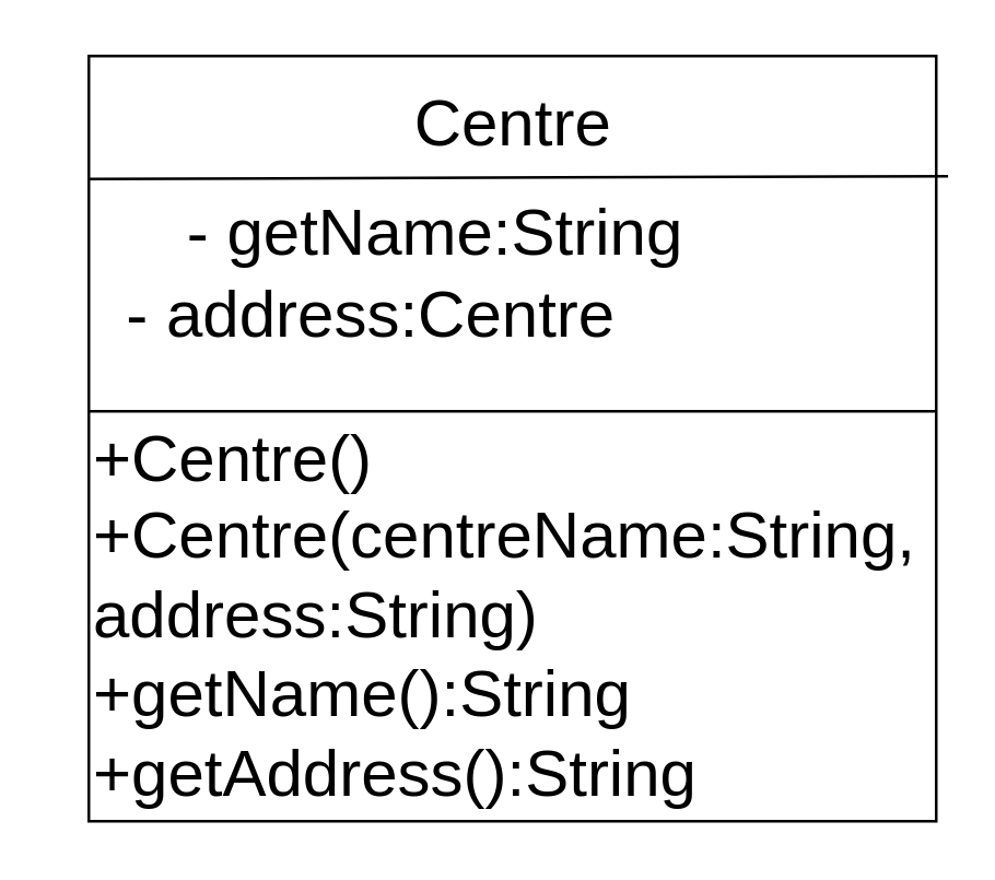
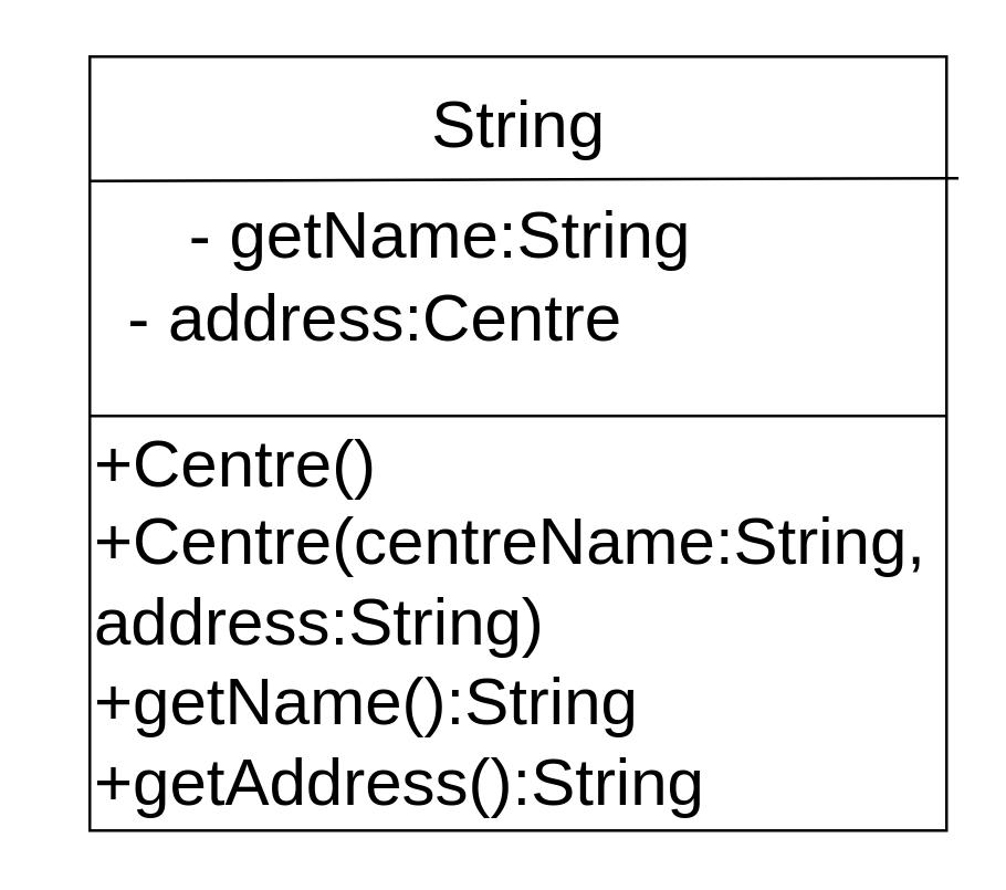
- <mxCell id="4" value="&lt;font style=&quot;font-size: 24px;&quot;&gt;Centre&lt;/font&gt;" style="text;html=1;strokeColor=none;fillColor=none;align=center;verticalAlign=middle;whiteSpace=wrap;rounded=0;" parent="2" vertex="1"><mxGeometry x="95.296" width="120.556" height="50" as="geometry" /></mxCell>
+ <mxCell id="4" value="&lt;font style=&quot;font-size: 24px;&quot;&gt;String&lt;/font&gt;" style="text;html=1;strokeColor=none;fillColor=none;align=center;verticalAlign=middle;whiteSpace=wrap;rounded=0;" parent="2" vertex="1"><mxGeometry x="95.296" width="120.556" height="50" as="geometry" /></mxCell>
